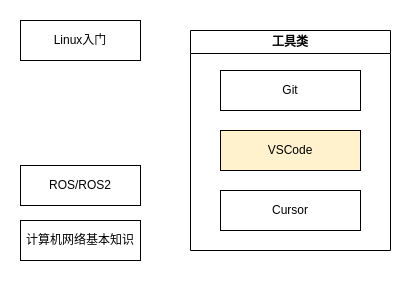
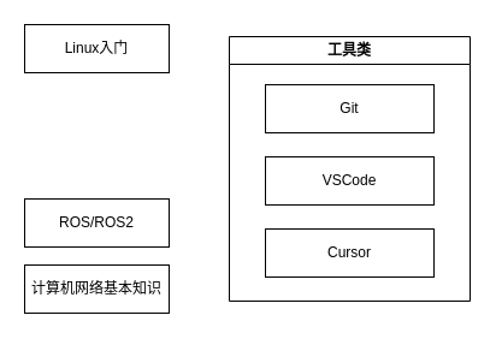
- <mxCell id="7" value="VSCode" style="rounded=0;whiteSpace=wrap;html=1;fillColor=#fff2cc;" vertex="1" parent="5"><mxGeometry x="30" y="100" width="140" height="40" as="geometry" /></mxCell>
+ <mxCell id="7" value="VSCode" style="rounded=0;whiteSpace=wrap;html=1;" vertex="1" parent="5"><mxGeometry x="30" y="100" width="140" height="40" as="geometry" /></mxCell>
